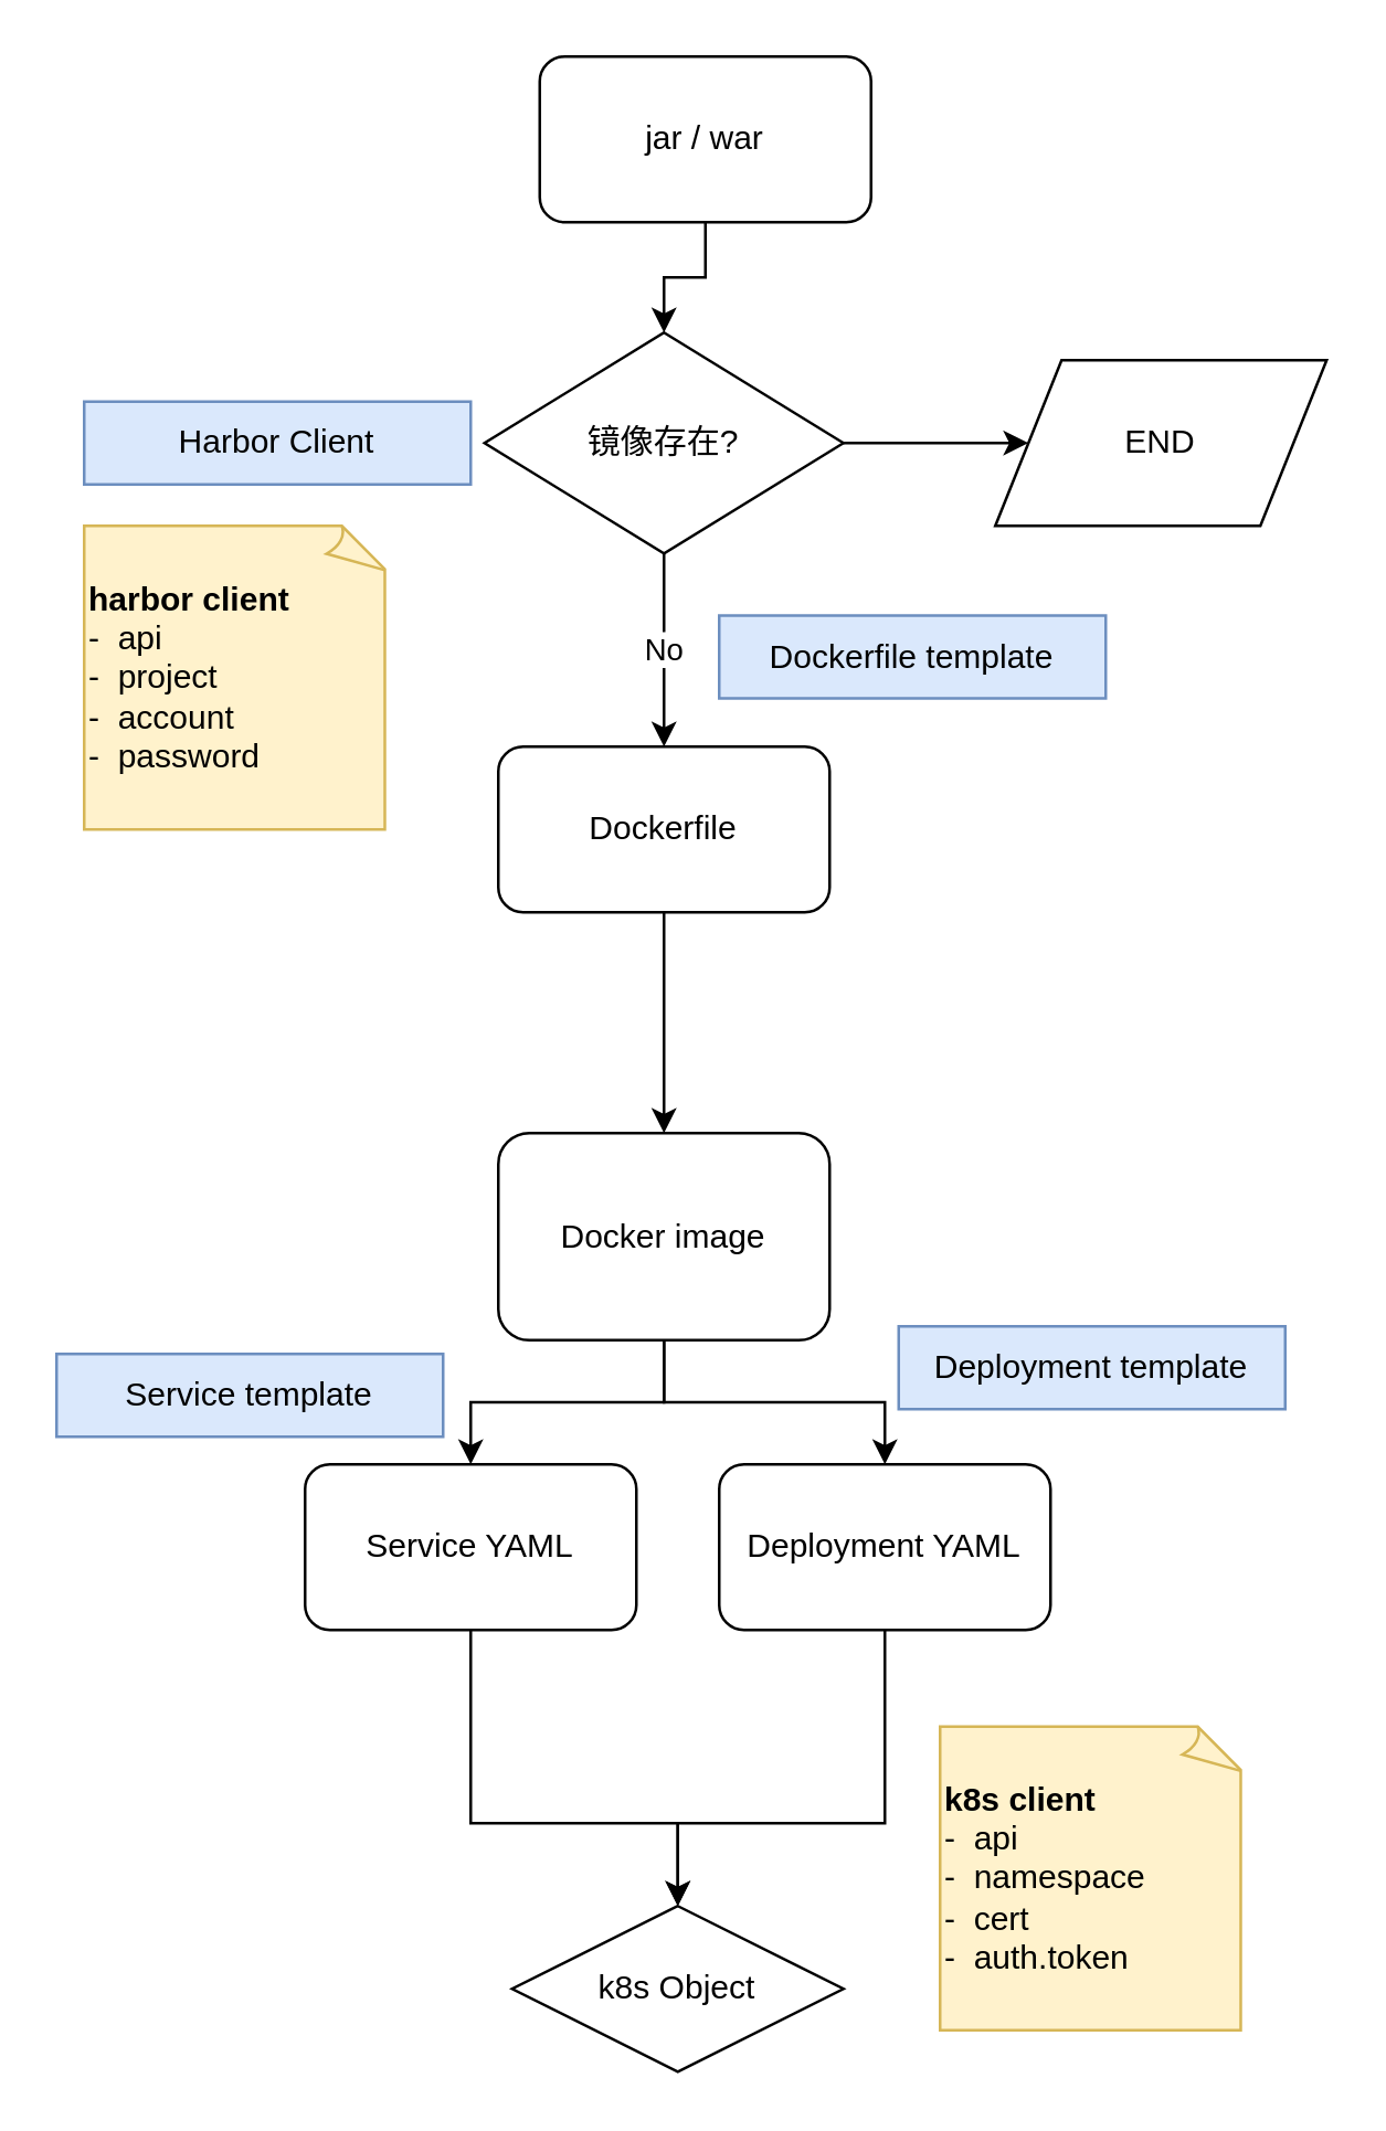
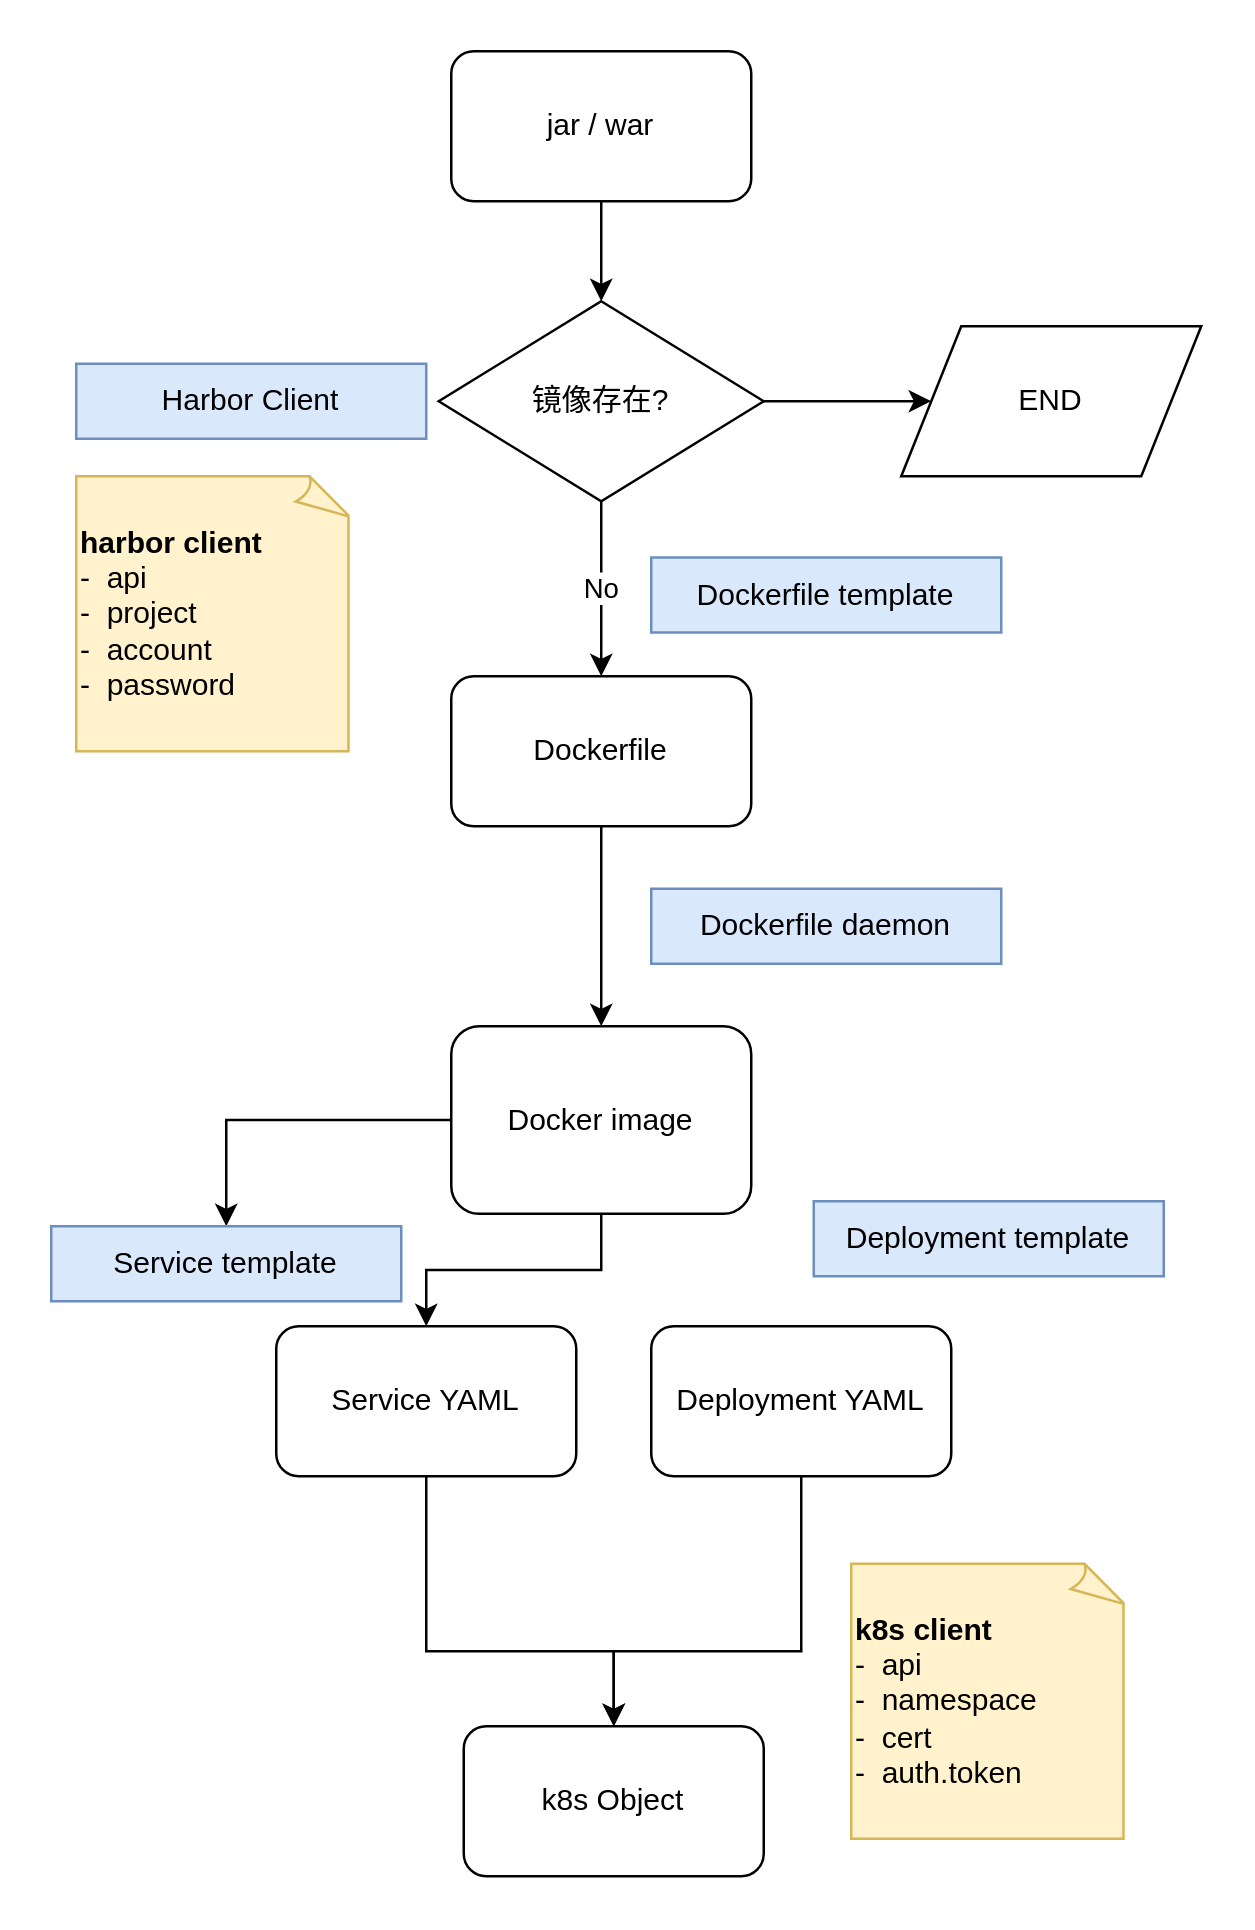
- <mxCell id="3" value="jar / war" style="rounded=1;whiteSpace=wrap;html=1;" vertex="1" parent="1"><mxGeometry x="195" y="20" width="120" height="60" as="geometry" /></mxCell>
+ <mxCell id="3" value="jar / war" style="rounded=1;whiteSpace=wrap;html=1;" vertex="1" parent="1"><mxGeometry x="180" y="20" width="120" height="60" as="geometry" /></mxCell>
+ <mxCell id="13" value="Dockerfile daemon" style="rounded=0;whiteSpace=wrap;html=1;fillColor=#dae8fc;strokeColor=#6c8ebf;" vertex="1" parent="1"><mxGeometry x="260" y="355" width="140" height="30" as="geometry" /></mxCell>
- <mxCell id="7" style="edgeStyle=orthogonalEdgeStyle;rounded=0;orthogonalLoop=1;jettySize=auto;html=1;entryX=0.5;entryY=0;entryDx=0;entryDy=0;" edge="1" parent="1" source="8" target="12"><mxGeometry relative="1" as="geometry" /></mxCell>
+ <mxCell id="7" style="edgeStyle=orthogonalEdgeStyle;rounded=0;orthogonalLoop=1;jettySize=auto;html=1;" edge="1" parent="1" source="8" target="20"><mxGeometry relative="1" as="geometry" /></mxCell>
- <mxCell id="22" value="k8s Object" style="rhombus;whiteSpace=wrap;html=1;" vertex="1" parent="1"><mxGeometry x="185" y="690" width="120" height="60" as="geometry" /></mxCell>
+ <mxCell id="22" value="k8s Object" style="rounded=1;whiteSpace=wrap;html=1;" vertex="1" parent="1"><mxGeometry x="185" y="690" width="120" height="60" as="geometry" /></mxCell>
